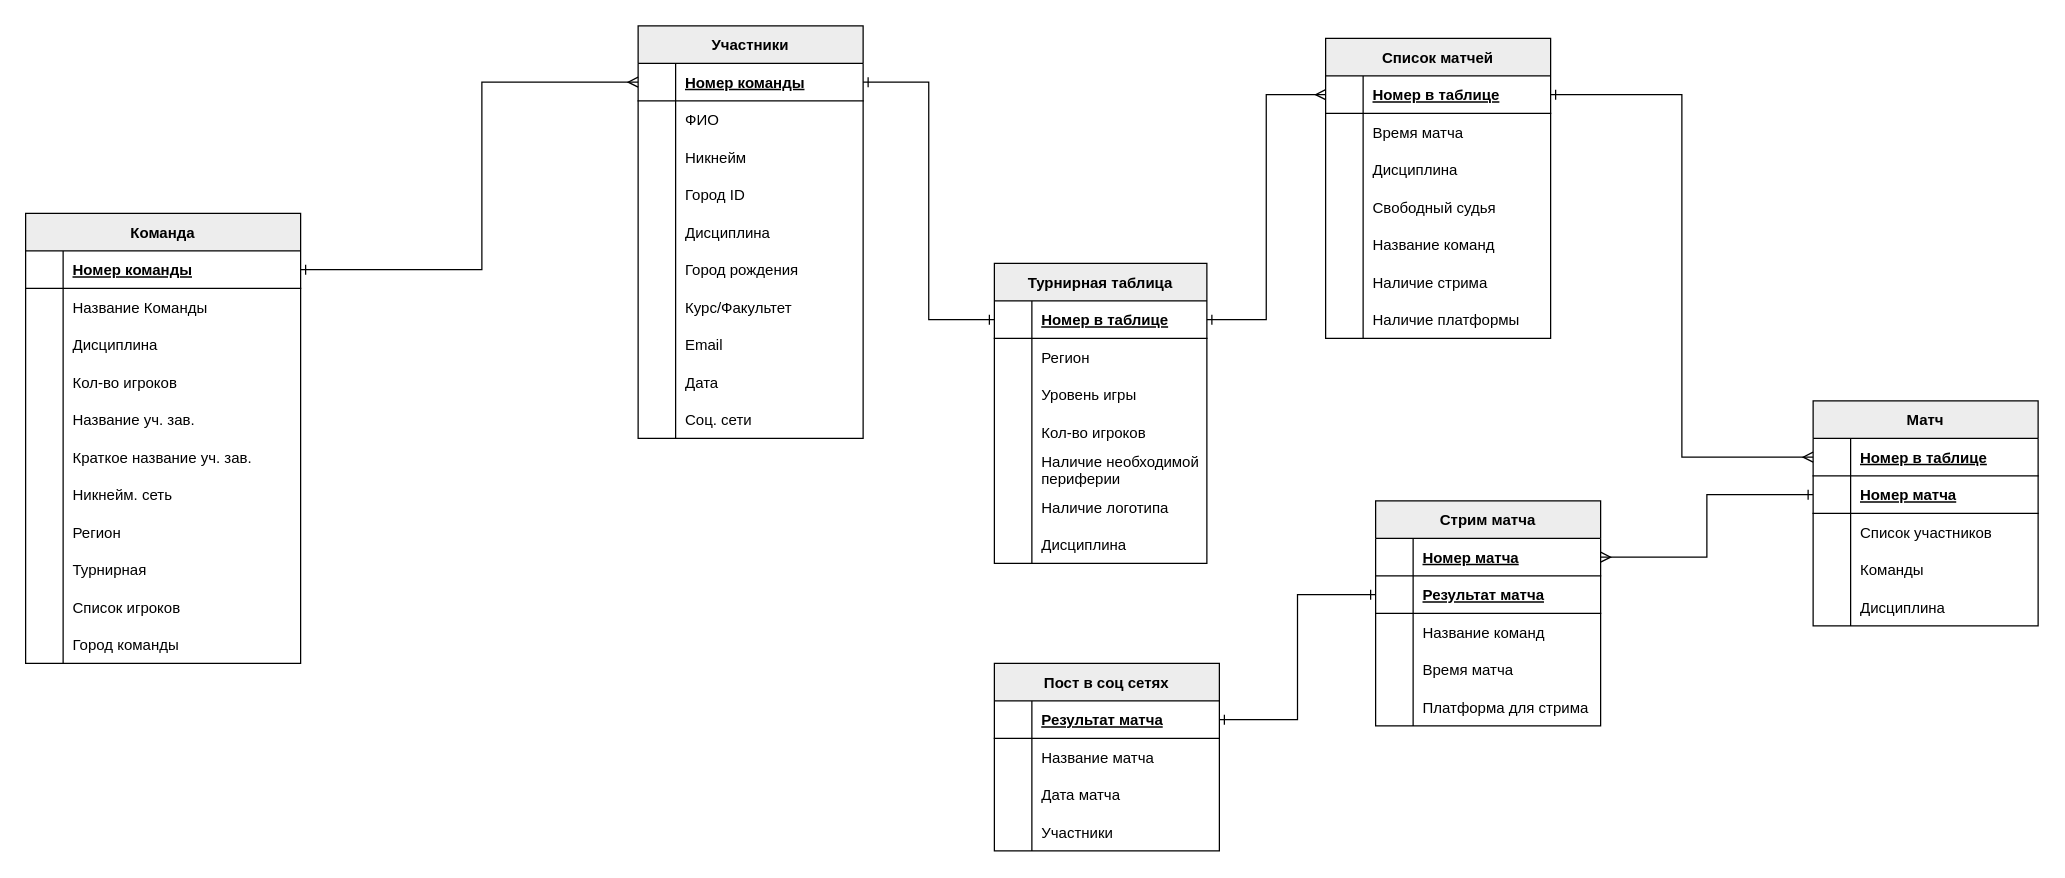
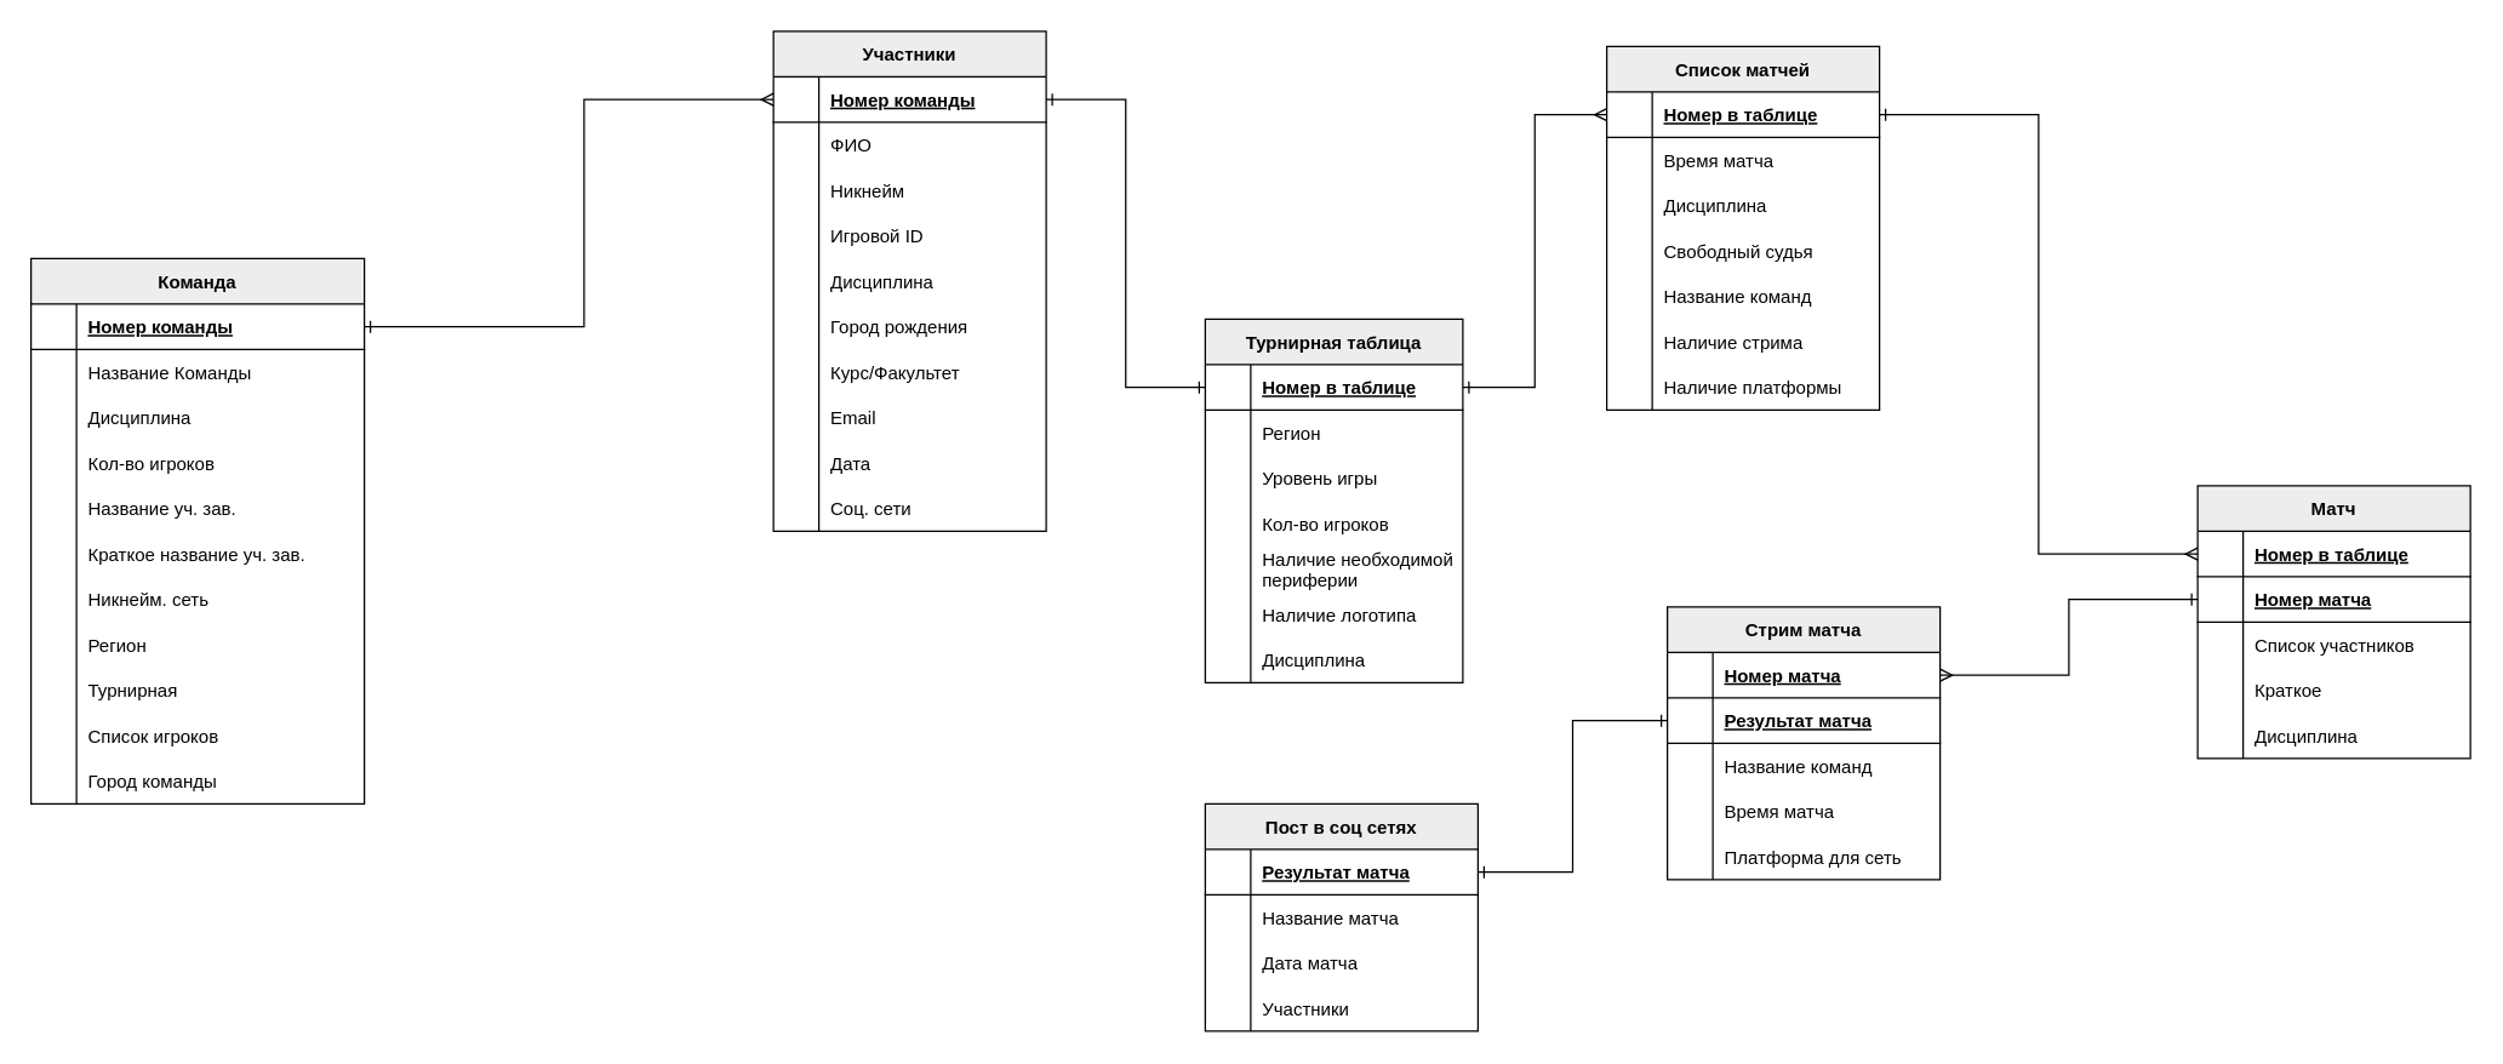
- <mxCell id="14" value="Город ID" style="shape=partialRectangle;connectable=0;fillColor=none;top=0;left=0;bottom=0;right=0;align=left;spacingLeft=6;overflow=hidden;strokeColor=default;" parent="12" vertex="1"><mxGeometry x="30" width="150" height="30" as="geometry"><mxRectangle width="150" height="30" as="alternateBounds" /></mxGeometry></mxCell>
+ <mxCell id="14" value="Игровой ID" style="shape=partialRectangle;connectable=0;fillColor=none;top=0;left=0;bottom=0;right=0;align=left;spacingLeft=6;overflow=hidden;strokeColor=default;" parent="12" vertex="1"><mxGeometry x="30" width="150" height="30" as="geometry"><mxRectangle width="150" height="30" as="alternateBounds" /></mxGeometry></mxCell>
- <mxCell id="118" value="Команды" style="shape=partialRectangle;connectable=0;fillColor=none;top=0;left=0;bottom=0;right=0;align=left;spacingLeft=6;overflow=hidden;strokeColor=default;" parent="116" vertex="1"><mxGeometry x="30" width="150" height="30" as="geometry"><mxRectangle width="150" height="30" as="alternateBounds" /></mxGeometry></mxCell>
+ <mxCell id="118" value="Краткое" style="shape=partialRectangle;connectable=0;fillColor=none;top=0;left=0;bottom=0;right=0;align=left;spacingLeft=6;overflow=hidden;strokeColor=default;" parent="116" vertex="1"><mxGeometry x="30" width="150" height="30" as="geometry"><mxRectangle width="150" height="30" as="alternateBounds" /></mxGeometry></mxCell>
- <mxCell id="105" value="Платформа для стрима" style="shape=partialRectangle;connectable=0;fillColor=none;top=0;left=0;bottom=0;right=0;align=left;spacingLeft=6;overflow=hidden;strokeColor=default;" parent="103" vertex="1"><mxGeometry x="30" width="150" height="30" as="geometry"><mxRectangle width="150" height="30" as="alternateBounds" /></mxGeometry></mxCell>
+ <mxCell id="105" value="Платформа для сеть" style="shape=partialRectangle;connectable=0;fillColor=none;top=0;left=0;bottom=0;right=0;align=left;spacingLeft=6;overflow=hidden;strokeColor=default;" parent="103" vertex="1"><mxGeometry x="30" width="150" height="30" as="geometry"><mxRectangle width="150" height="30" as="alternateBounds" /></mxGeometry></mxCell>
